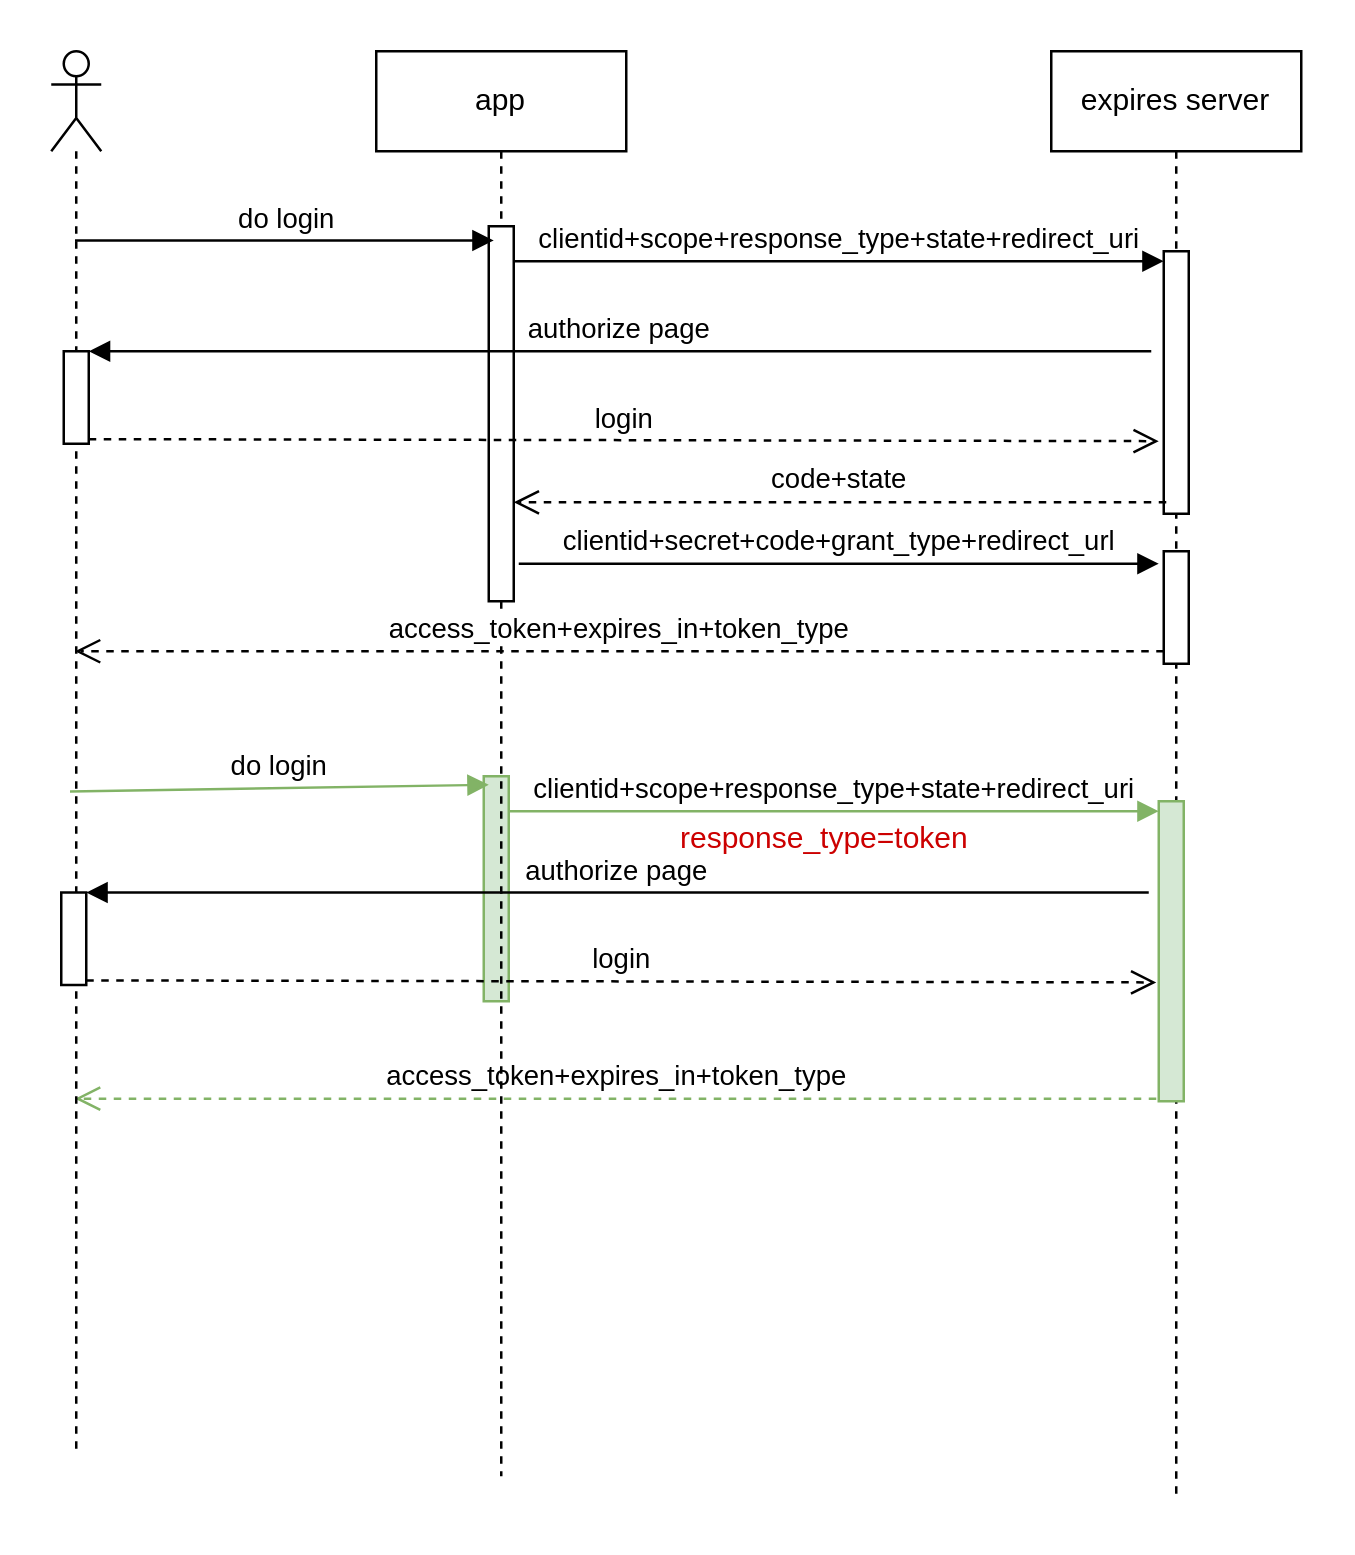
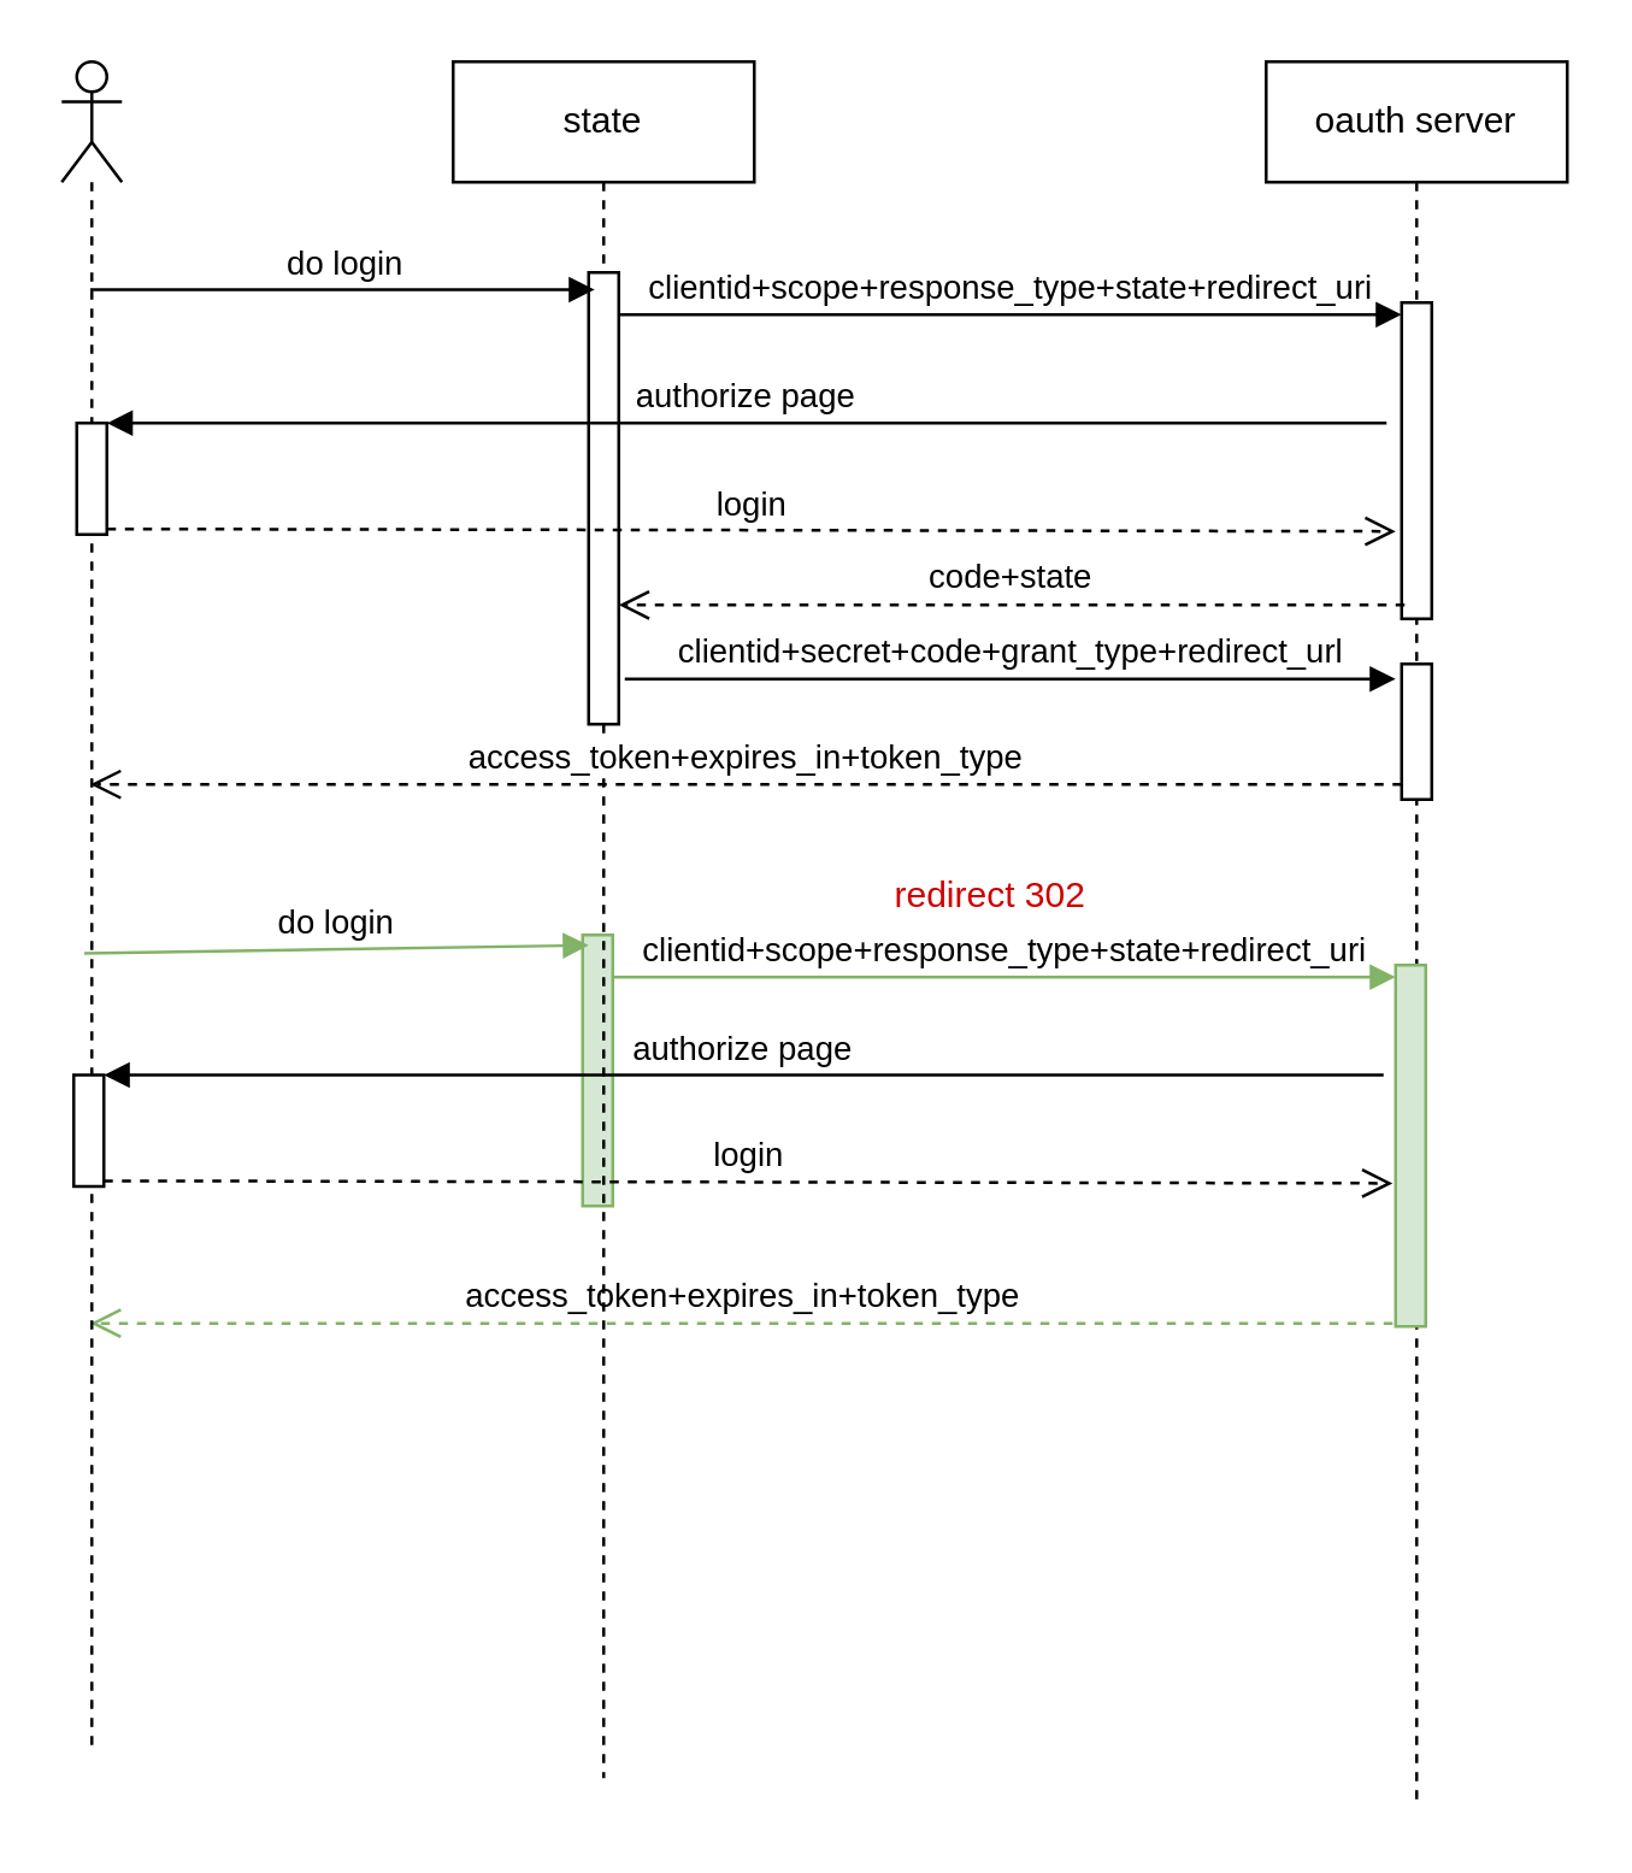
- <mxCell id="15" value="app" style="shape=umlLifeline;perimeter=lifelinePerimeter;whiteSpace=wrap;html=1;container=1;collapsible=0;recursiveResize=0;outlineConnect=0;" vertex="1" parent="1"><mxGeometry x="150" y="20" width="100" height="570" as="geometry" /></mxCell>
+ <mxCell id="15" value="state" style="shape=umlLifeline;perimeter=lifelinePerimeter;whiteSpace=wrap;html=1;container=1;collapsible=0;recursiveResize=0;outlineConnect=0;" vertex="1" parent="1"><mxGeometry x="150" y="20" width="100" height="570" as="geometry" /></mxCell>
- <mxCell id="2" value="expires server" style="shape=umlLifeline;perimeter=lifelinePerimeter;whiteSpace=wrap;html=1;container=1;collapsible=0;recursiveResize=0;outlineConnect=0;" vertex="1" parent="1"><mxGeometry x="420" y="20" width="100" height="580" as="geometry" /></mxCell>
+ <mxCell id="2" value="oauth server" style="shape=umlLifeline;perimeter=lifelinePerimeter;whiteSpace=wrap;html=1;container=1;collapsible=0;recursiveResize=0;outlineConnect=0;" vertex="1" parent="1"><mxGeometry x="420" y="20" width="100" height="580" as="geometry" /></mxCell>
+ <mxCell id="23" value="redirect 302" style="text;html=1;resizable=0;points=[];autosize=1;align=left;verticalAlign=top;spacingTop=-4;fontColor=#CC0000;" vertex="1" parent="1"><mxGeometry x="295" y="287" width="80" height="20" as="geometry" /></mxCell>
- <mxCell id="22" value="response_type=token" style="text;html=1;resizable=0;points=[];autosize=1;align=left;verticalAlign=top;spacingTop=-4;fontColor=#CC0000;" vertex="1" parent="1"><mxGeometry x="270" y="325" width="130" height="20" as="geometry" /></mxCell>
